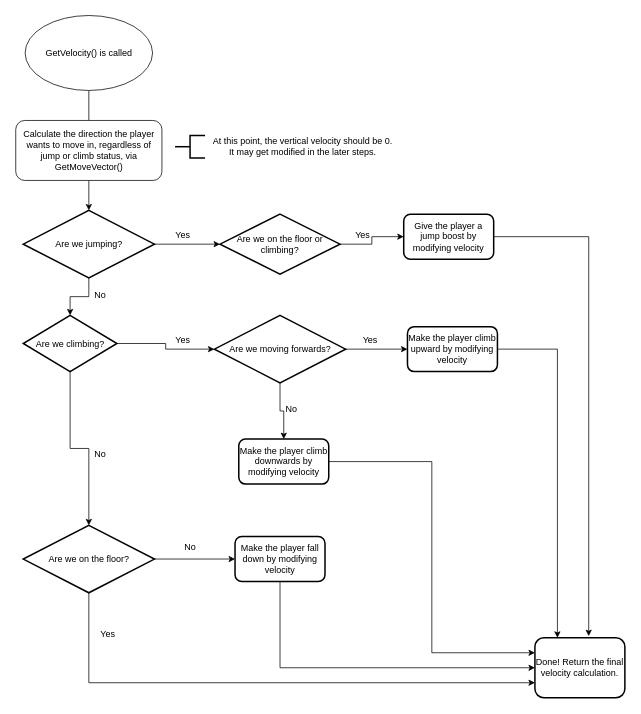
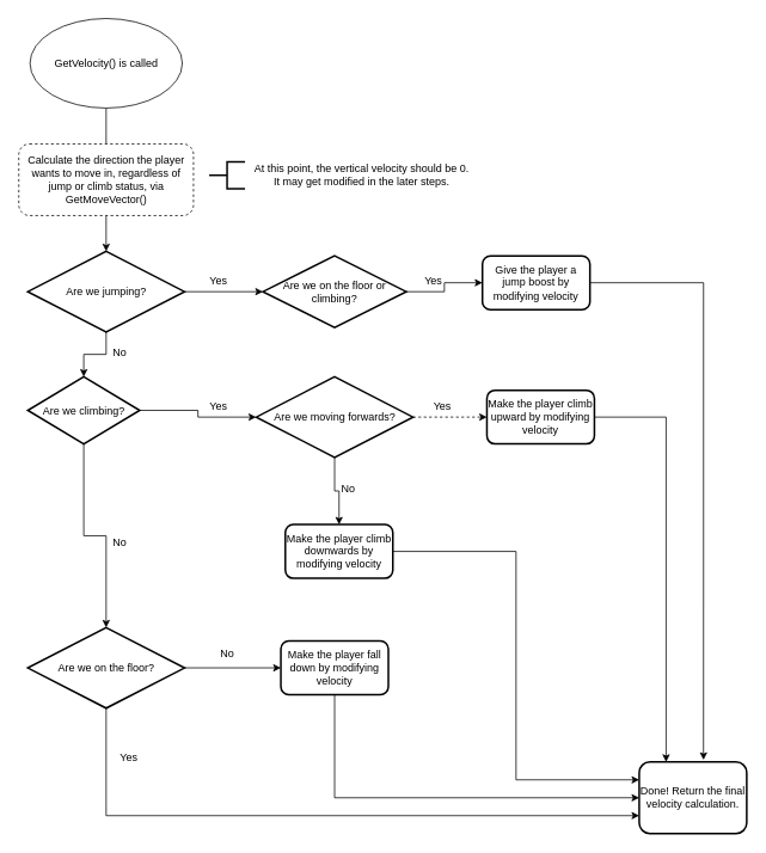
- <mxCell id="5" value="Calculate the direction the player wants to move in, regardless of jump or climb status, via GetMoveVector()" style="rounded=1;whiteSpace=wrap;html=1;labelBackgroundColor=none;" vertex="1" parent="1"><mxGeometry x="20.5" y="160" width="195" height="80" as="geometry" /></mxCell>
+ <mxCell id="5" value="Calculate the direction the player wants to move in, regardless of jump or climb status, via GetMoveVector()" style="rounded=1;whiteSpace=wrap;html=1;labelBackgroundColor=none;dashed=1;" vertex="1" parent="1"><mxGeometry x="20.5" y="160" width="195" height="80" as="geometry" /></mxCell>
- <mxCell id="23" value="" style="edgeStyle=orthogonalEdgeStyle;rounded=0;orthogonalLoop=1;jettySize=auto;html=1;" edge="1" parent="1" source="25" target="28"><mxGeometry relative="1" as="geometry" /></mxCell>
+ <mxCell id="23" value="" style="edgeStyle=orthogonalEdgeStyle;rounded=0;orthogonalLoop=1;jettySize=auto;html=1;dashed=1;" edge="1" parent="1" source="25" target="28"><mxGeometry relative="1" as="geometry" /></mxCell>
